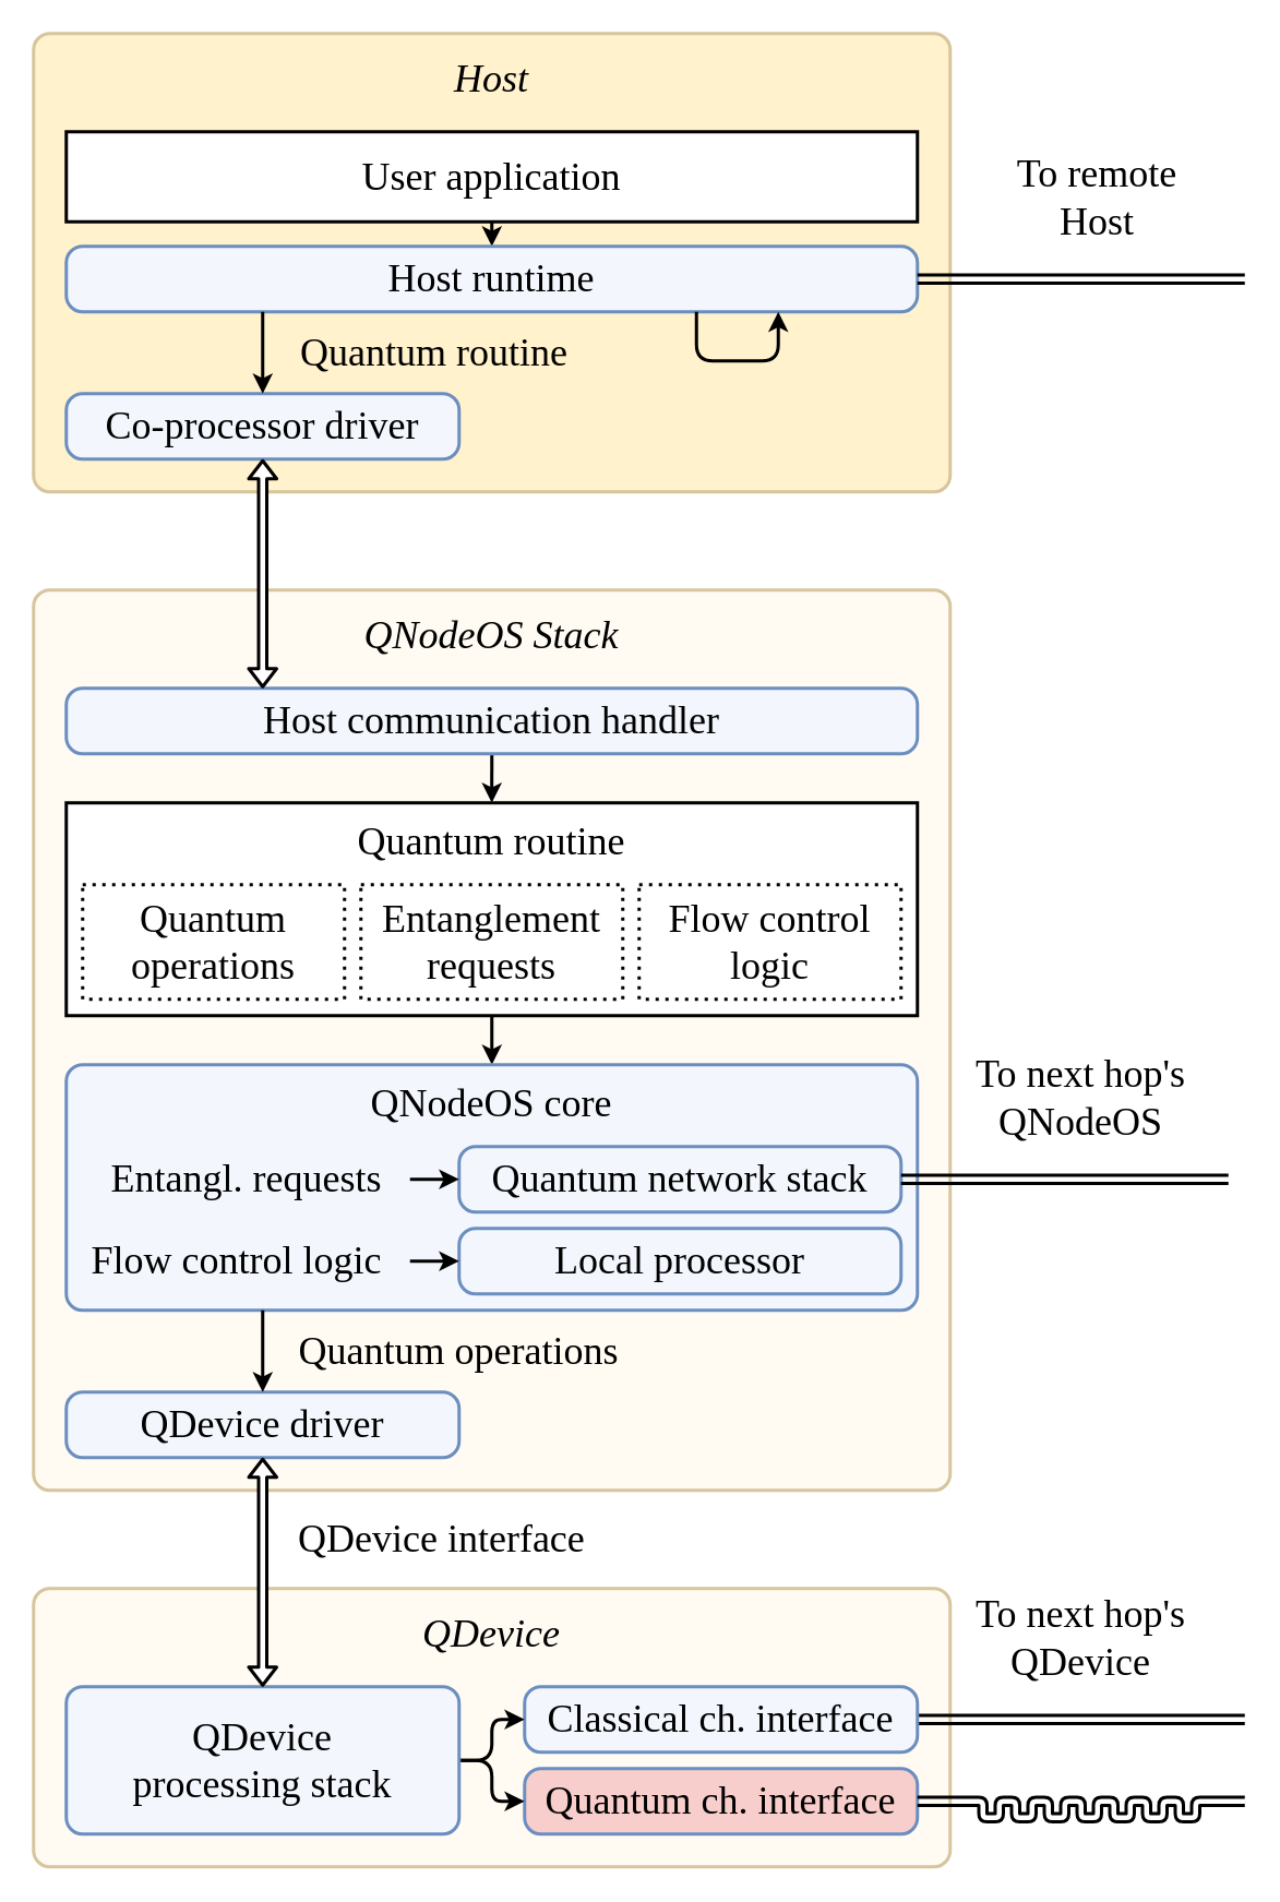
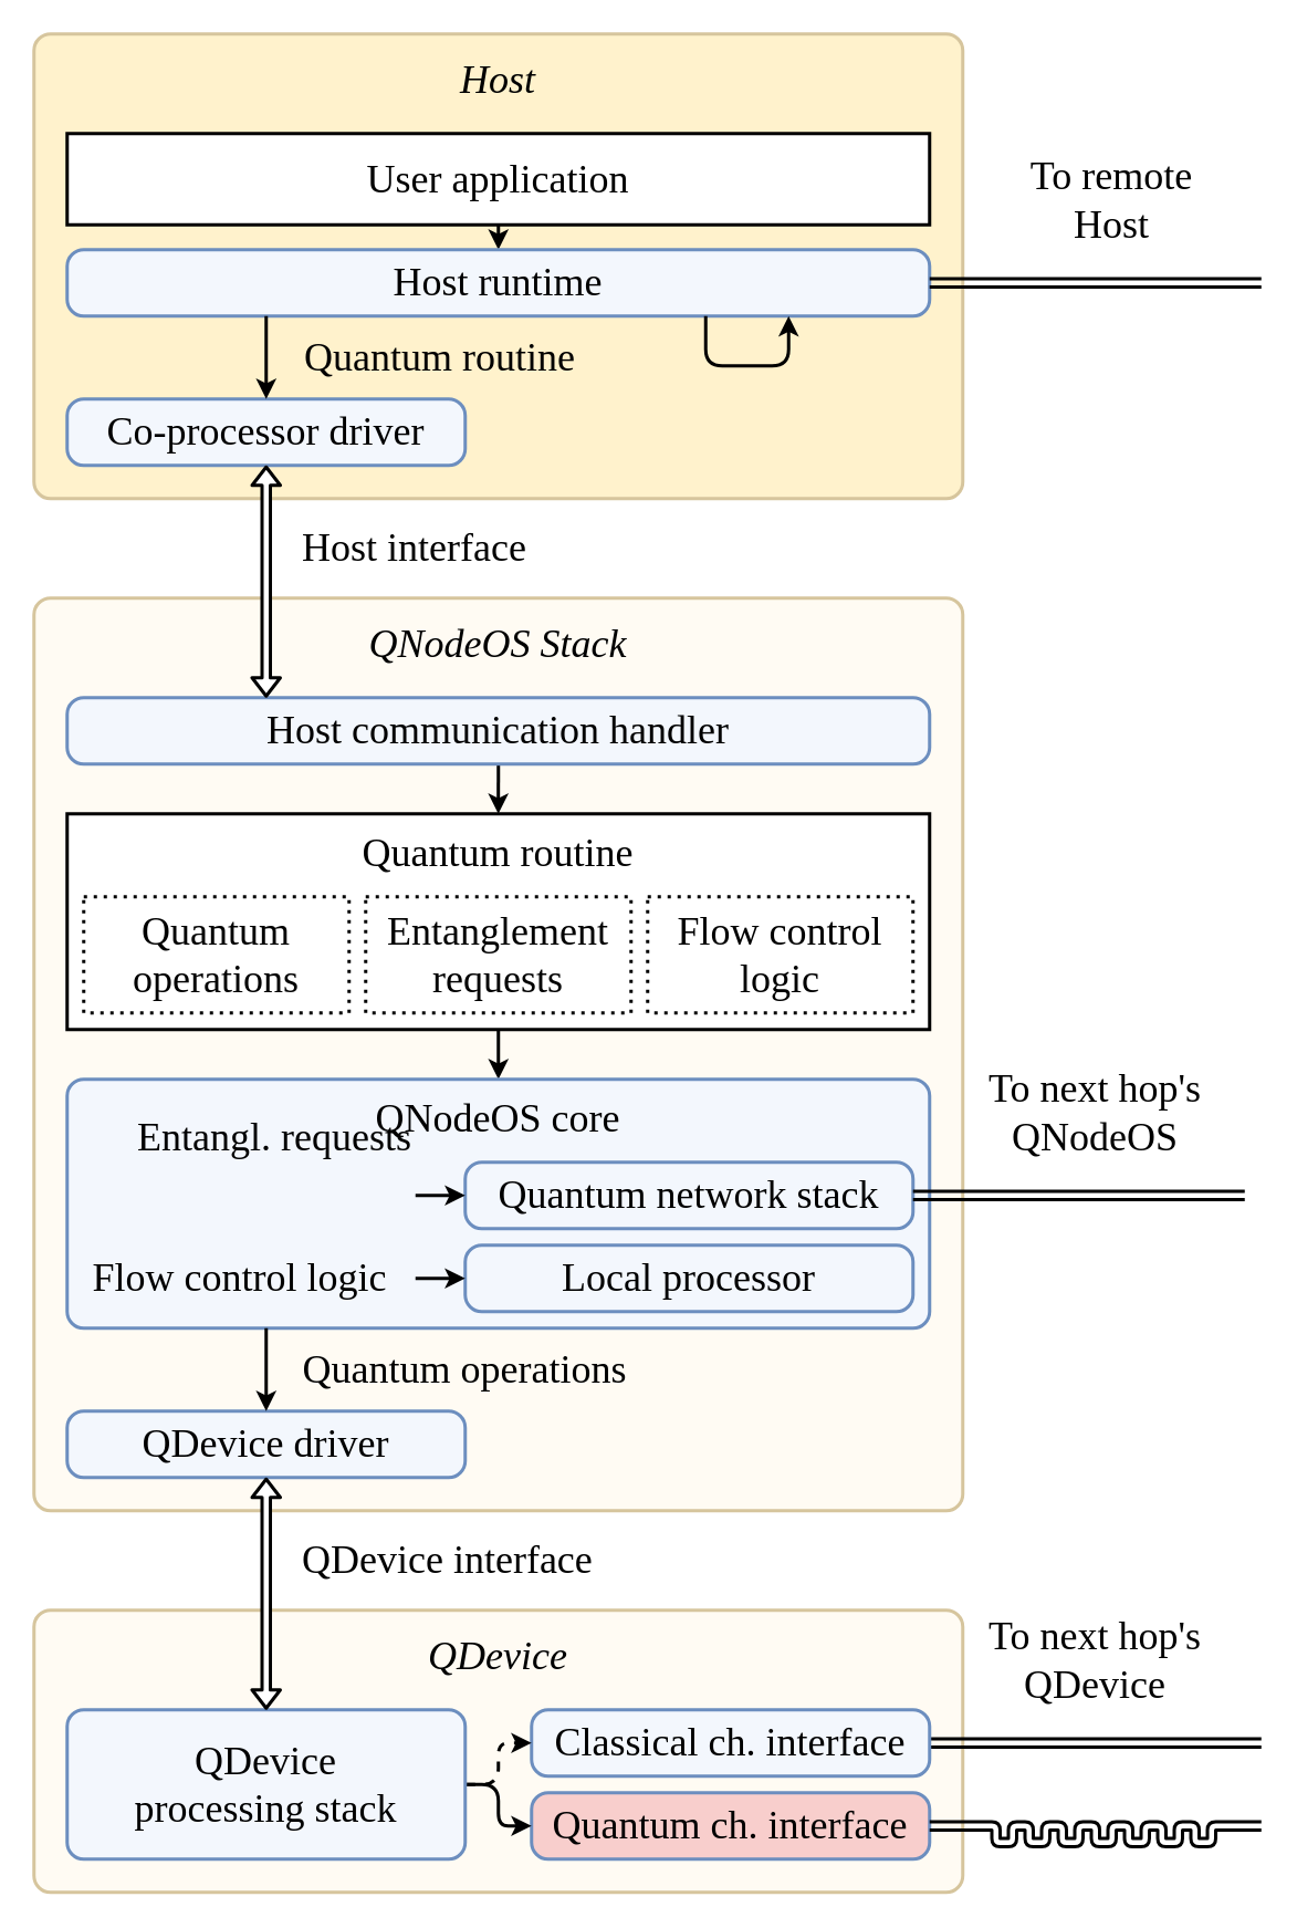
+ <mxCell id="10" value="Host interface" style="text;html=1;strokeColor=none;fillColor=none;align=left;verticalAlign=middle;whiteSpace=wrap;rounded=0;fontFamily=Times New Roman;fontSize=24;" parent="1" vertex="1"><mxGeometry x="180" y="310" width="160" height="40" as="geometry" /></mxCell>
- <mxCell id="17" value="Entangl. requests" style="text;html=1;strokeColor=none;fillColor=none;align=right;verticalAlign=middle;whiteSpace=wrap;rounded=0;fontFamily=Times New Roman;fontSize=24;" parent="1" vertex="1"><mxGeometry x="50" y="700" width="185" height="40" as="geometry" /></mxCell>
+ <mxCell id="17" value="Entangl. requests" style="text;html=1;strokeColor=none;fillColor=none;align=right;verticalAlign=middle;whiteSpace=wrap;rounded=0;fontFamily=Times New Roman;fontSize=24;" parent="1" vertex="1"><mxGeometry x="65" y="665" width="185" height="40" as="geometry" /></mxCell>
- <mxCell id="29" style="edgeStyle=orthogonalEdgeStyle;rounded=1;orthogonalLoop=1;jettySize=auto;html=1;exitX=1;exitY=0.5;exitDx=0;exitDy=0;entryX=0;entryY=0.5;entryDx=0;entryDy=0;startArrow=none;startFill=0;strokeColor=#000000;strokeWidth=2;fillColor=#ffffff;fontFamily=Times New Roman;fontSize=24;fontColor=#000000;align=center;" parent="1" source="31" target="27" edge="1"><mxGeometry relative="1" as="geometry" /></mxCell>
+ <mxCell id="29" style="edgeStyle=orthogonalEdgeStyle;rounded=1;orthogonalLoop=1;jettySize=auto;html=1;exitX=1;exitY=0.5;exitDx=0;exitDy=0;entryX=0;entryY=0.5;entryDx=0;entryDy=0;startArrow=none;startFill=0;strokeColor=#000000;strokeWidth=2;fillColor=#ffffff;fontFamily=Times New Roman;fontSize=24;fontColor=#000000;align=center;dashed=1;" parent="1" source="31" target="27" edge="1"><mxGeometry relative="1" as="geometry" /></mxCell>
